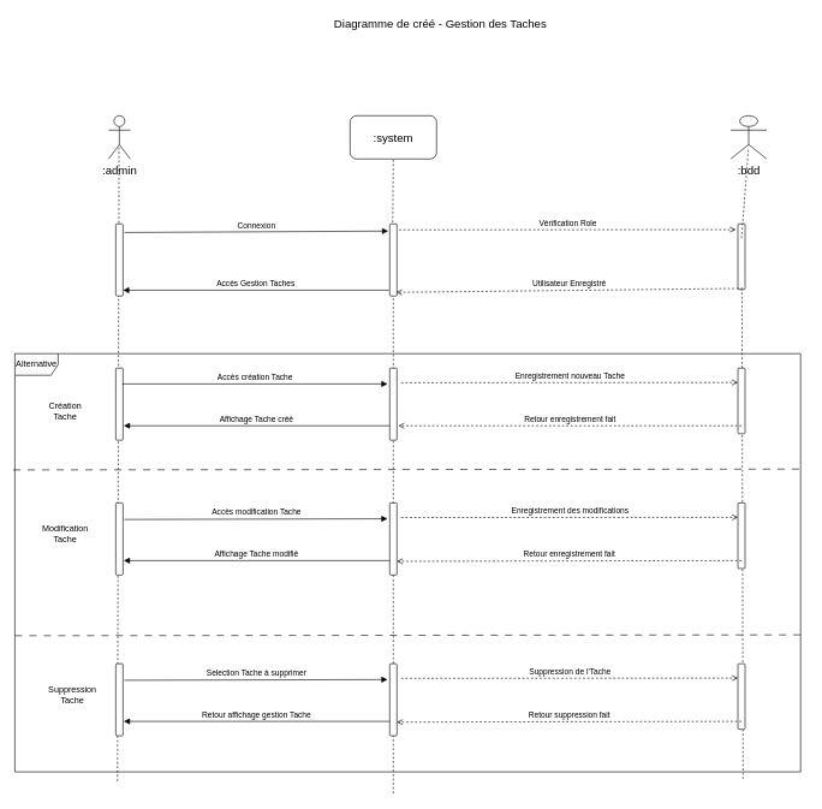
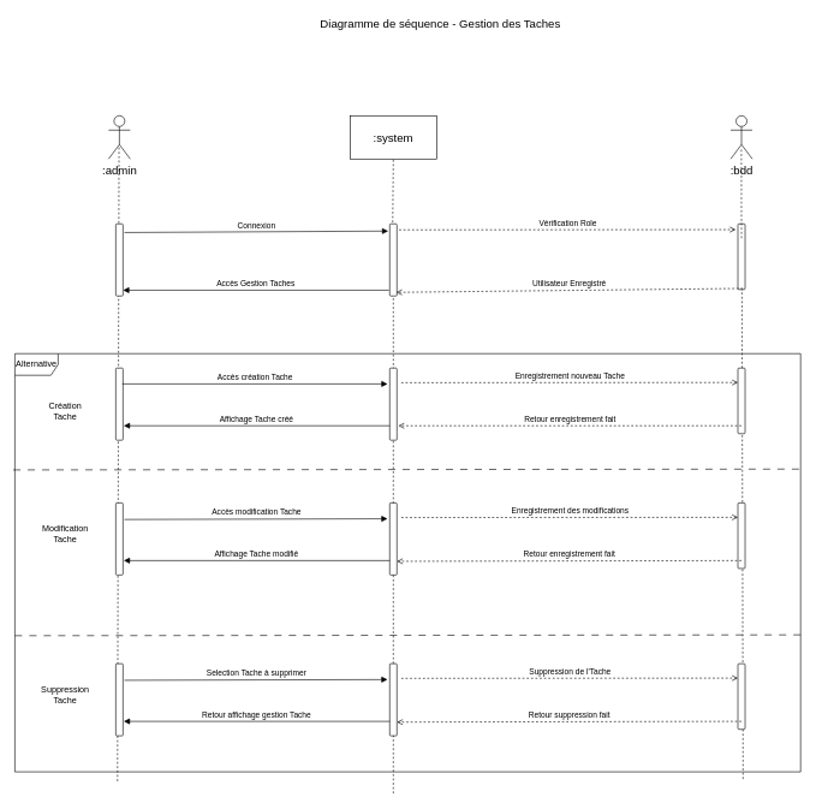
- <mxCell id="2" value="Diagramme de créé - Gestion des Taches" style="text;html=1;resizable=0;points=[];autosize=1;align=center;verticalAlign=top;spacingTop=-4;fontSize=16;" parent="1" vertex="1"><mxGeometry x="435" y="20" width="350" height="20" as="geometry" /></mxCell>
+ <mxCell id="2" value="Diagramme de séquence - Gestion des Taches" style="text;html=1;resizable=0;points=[];autosize=1;align=center;verticalAlign=top;spacingTop=-4;fontSize=16;" parent="1" vertex="1"><mxGeometry x="435" y="20" width="350" height="20" as="geometry" /></mxCell>
- <mxCell id="4" value=":system" style="rounded=1;whiteSpace=wrap;html=1;shadow=0;labelBackgroundColor=#ffffff;strokeColor=#000000;gradientColor=none;fontSize=16;align=center;" parent="1" vertex="1"><mxGeometry x="485" y="160" width="120" height="60" as="geometry" /></mxCell>
+ <mxCell id="4" value=":system" style="whiteSpace=wrap;html=1;shadow=0;labelBackgroundColor=#ffffff;strokeColor=#000000;gradientColor=none;fontSize=16;align=center;rounded=0;" parent="1" vertex="1"><mxGeometry x="485" y="160" width="120" height="60" as="geometry" /></mxCell>
- <mxCell id="7" value=":bdd" style="shape=umlActor;verticalLabelPosition=bottom;labelBackgroundColor=#ffffff;verticalAlign=top;html=1;shadow=0;strokeColor=#000000;gradientColor=none;fontSize=16;align=center;" parent="1" vertex="1"><mxGeometry x="1013" y="160" width="50" height="60" as="geometry" /></mxCell>
+ <mxCell id="7" value=":bdd" style="shape=umlActor;verticalLabelPosition=bottom;labelBackgroundColor=#ffffff;verticalAlign=top;html=1;shadow=0;strokeColor=#000000;gradientColor=none;fontSize=16;align=center;" parent="1" vertex="1"><mxGeometry x="1013" y="160" width="30" height="60" as="geometry" /></mxCell>
- <mxCell id="37" value="Suppression Tache" style="text;html=1;strokeColor=none;fillColor=none;align=center;verticalAlign=middle;whiteSpace=wrap;rounded=0;" parent="1" vertex="1"><mxGeometry x="70" y="943" width="60" height="40" as="geometry" /></mxCell>
+ <mxCell id="37" value="Suppression Tache" style="text;html=1;strokeColor=none;fillColor=none;align=center;verticalAlign=middle;whiteSpace=wrap;rounded=0;" parent="1" vertex="1"><mxGeometry x="60" y="943" width="60" height="40" as="geometry" /></mxCell>
